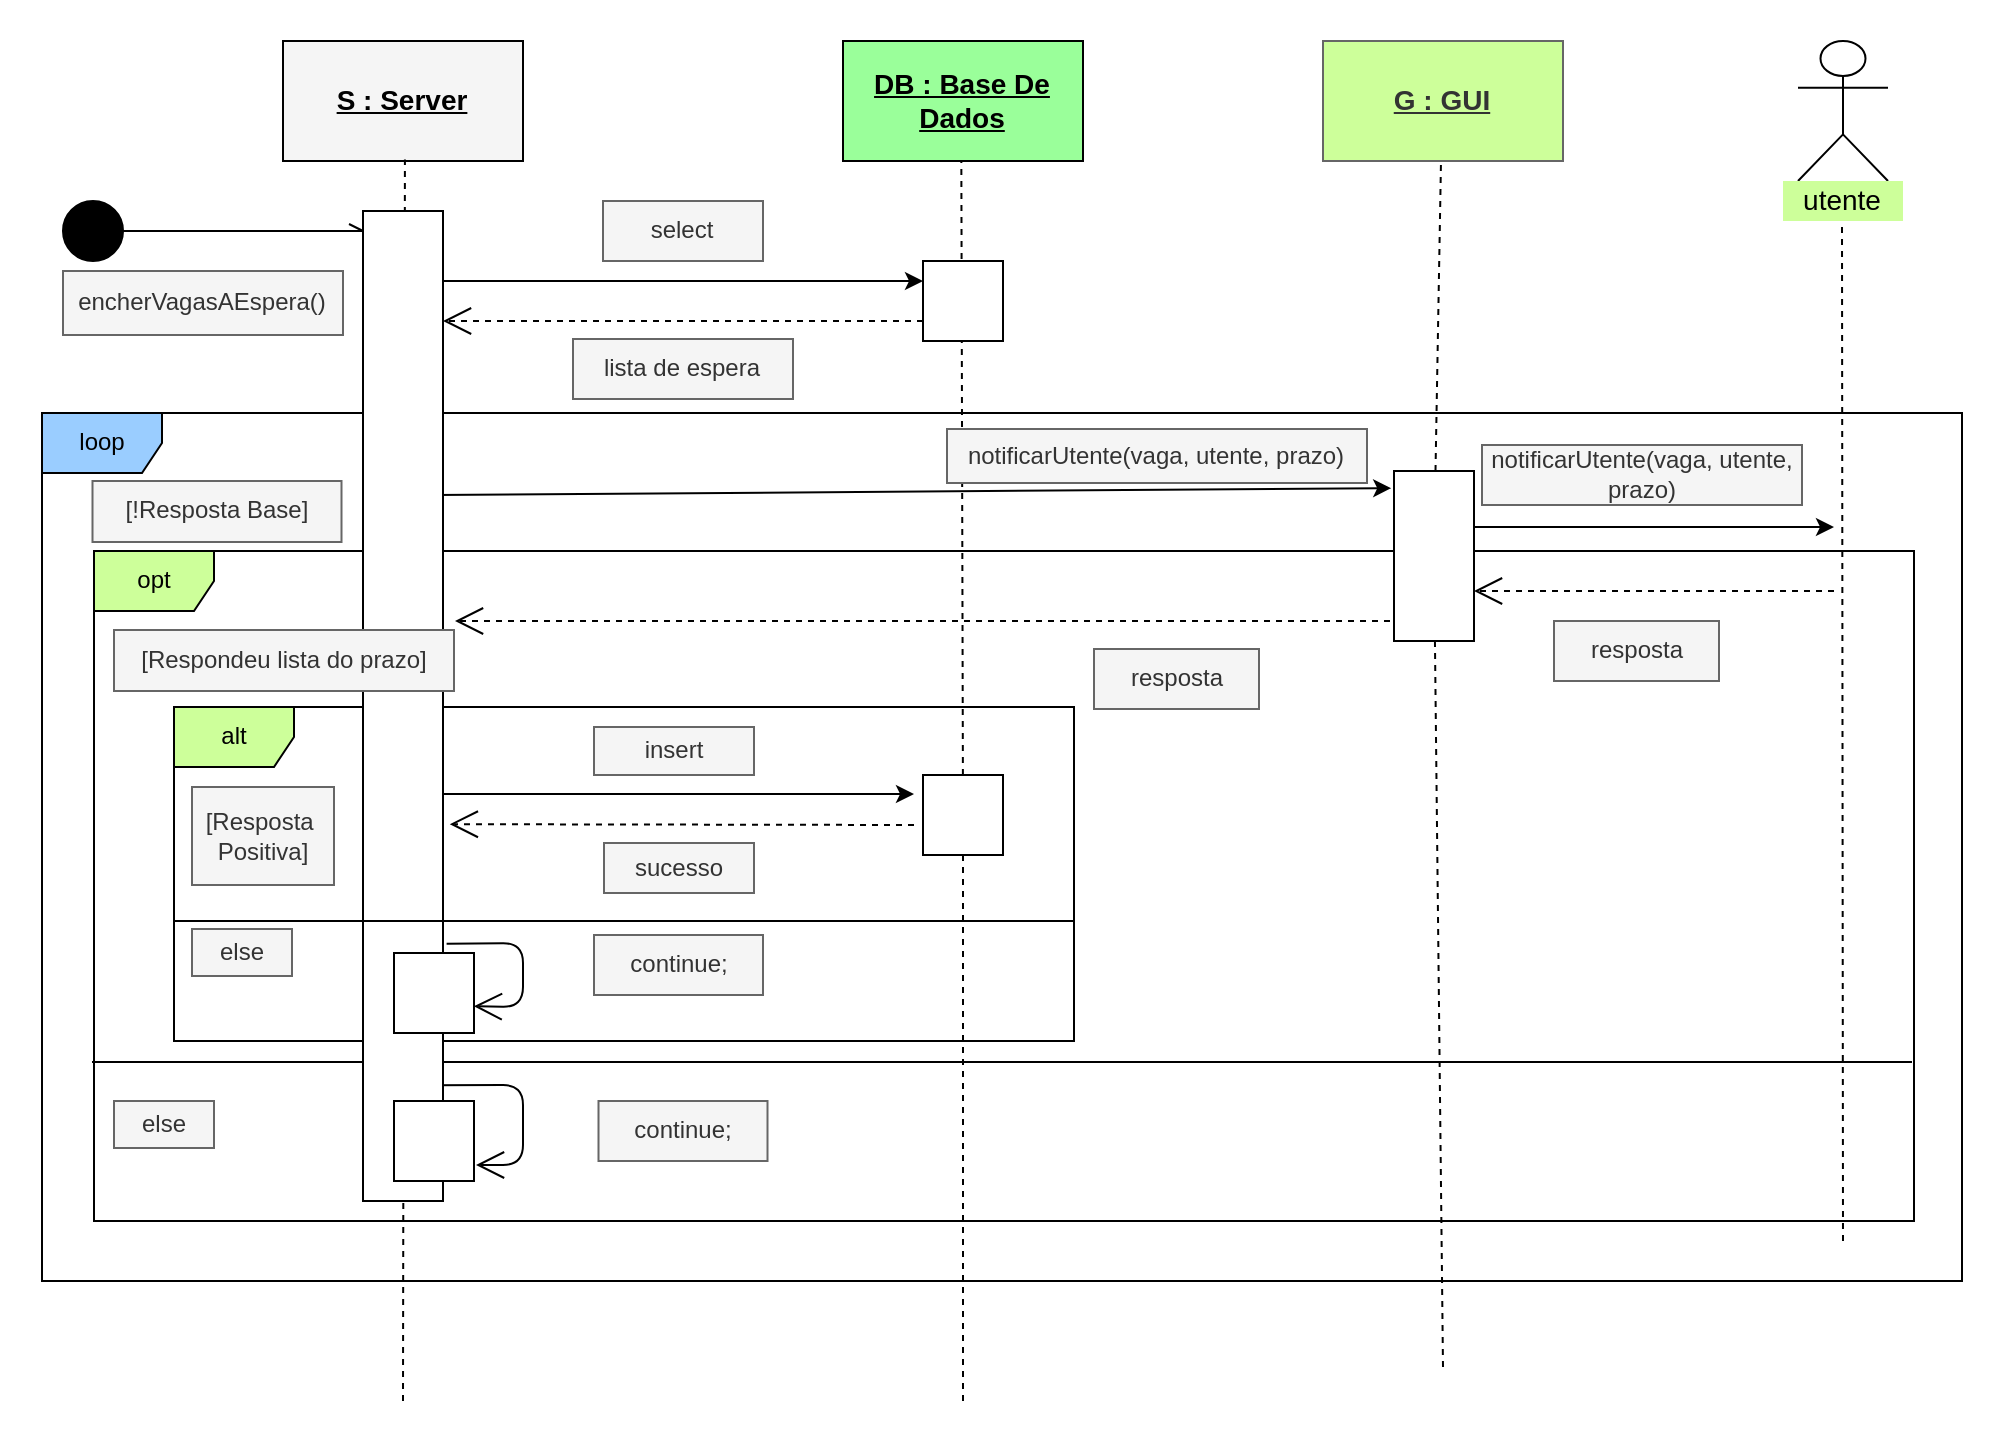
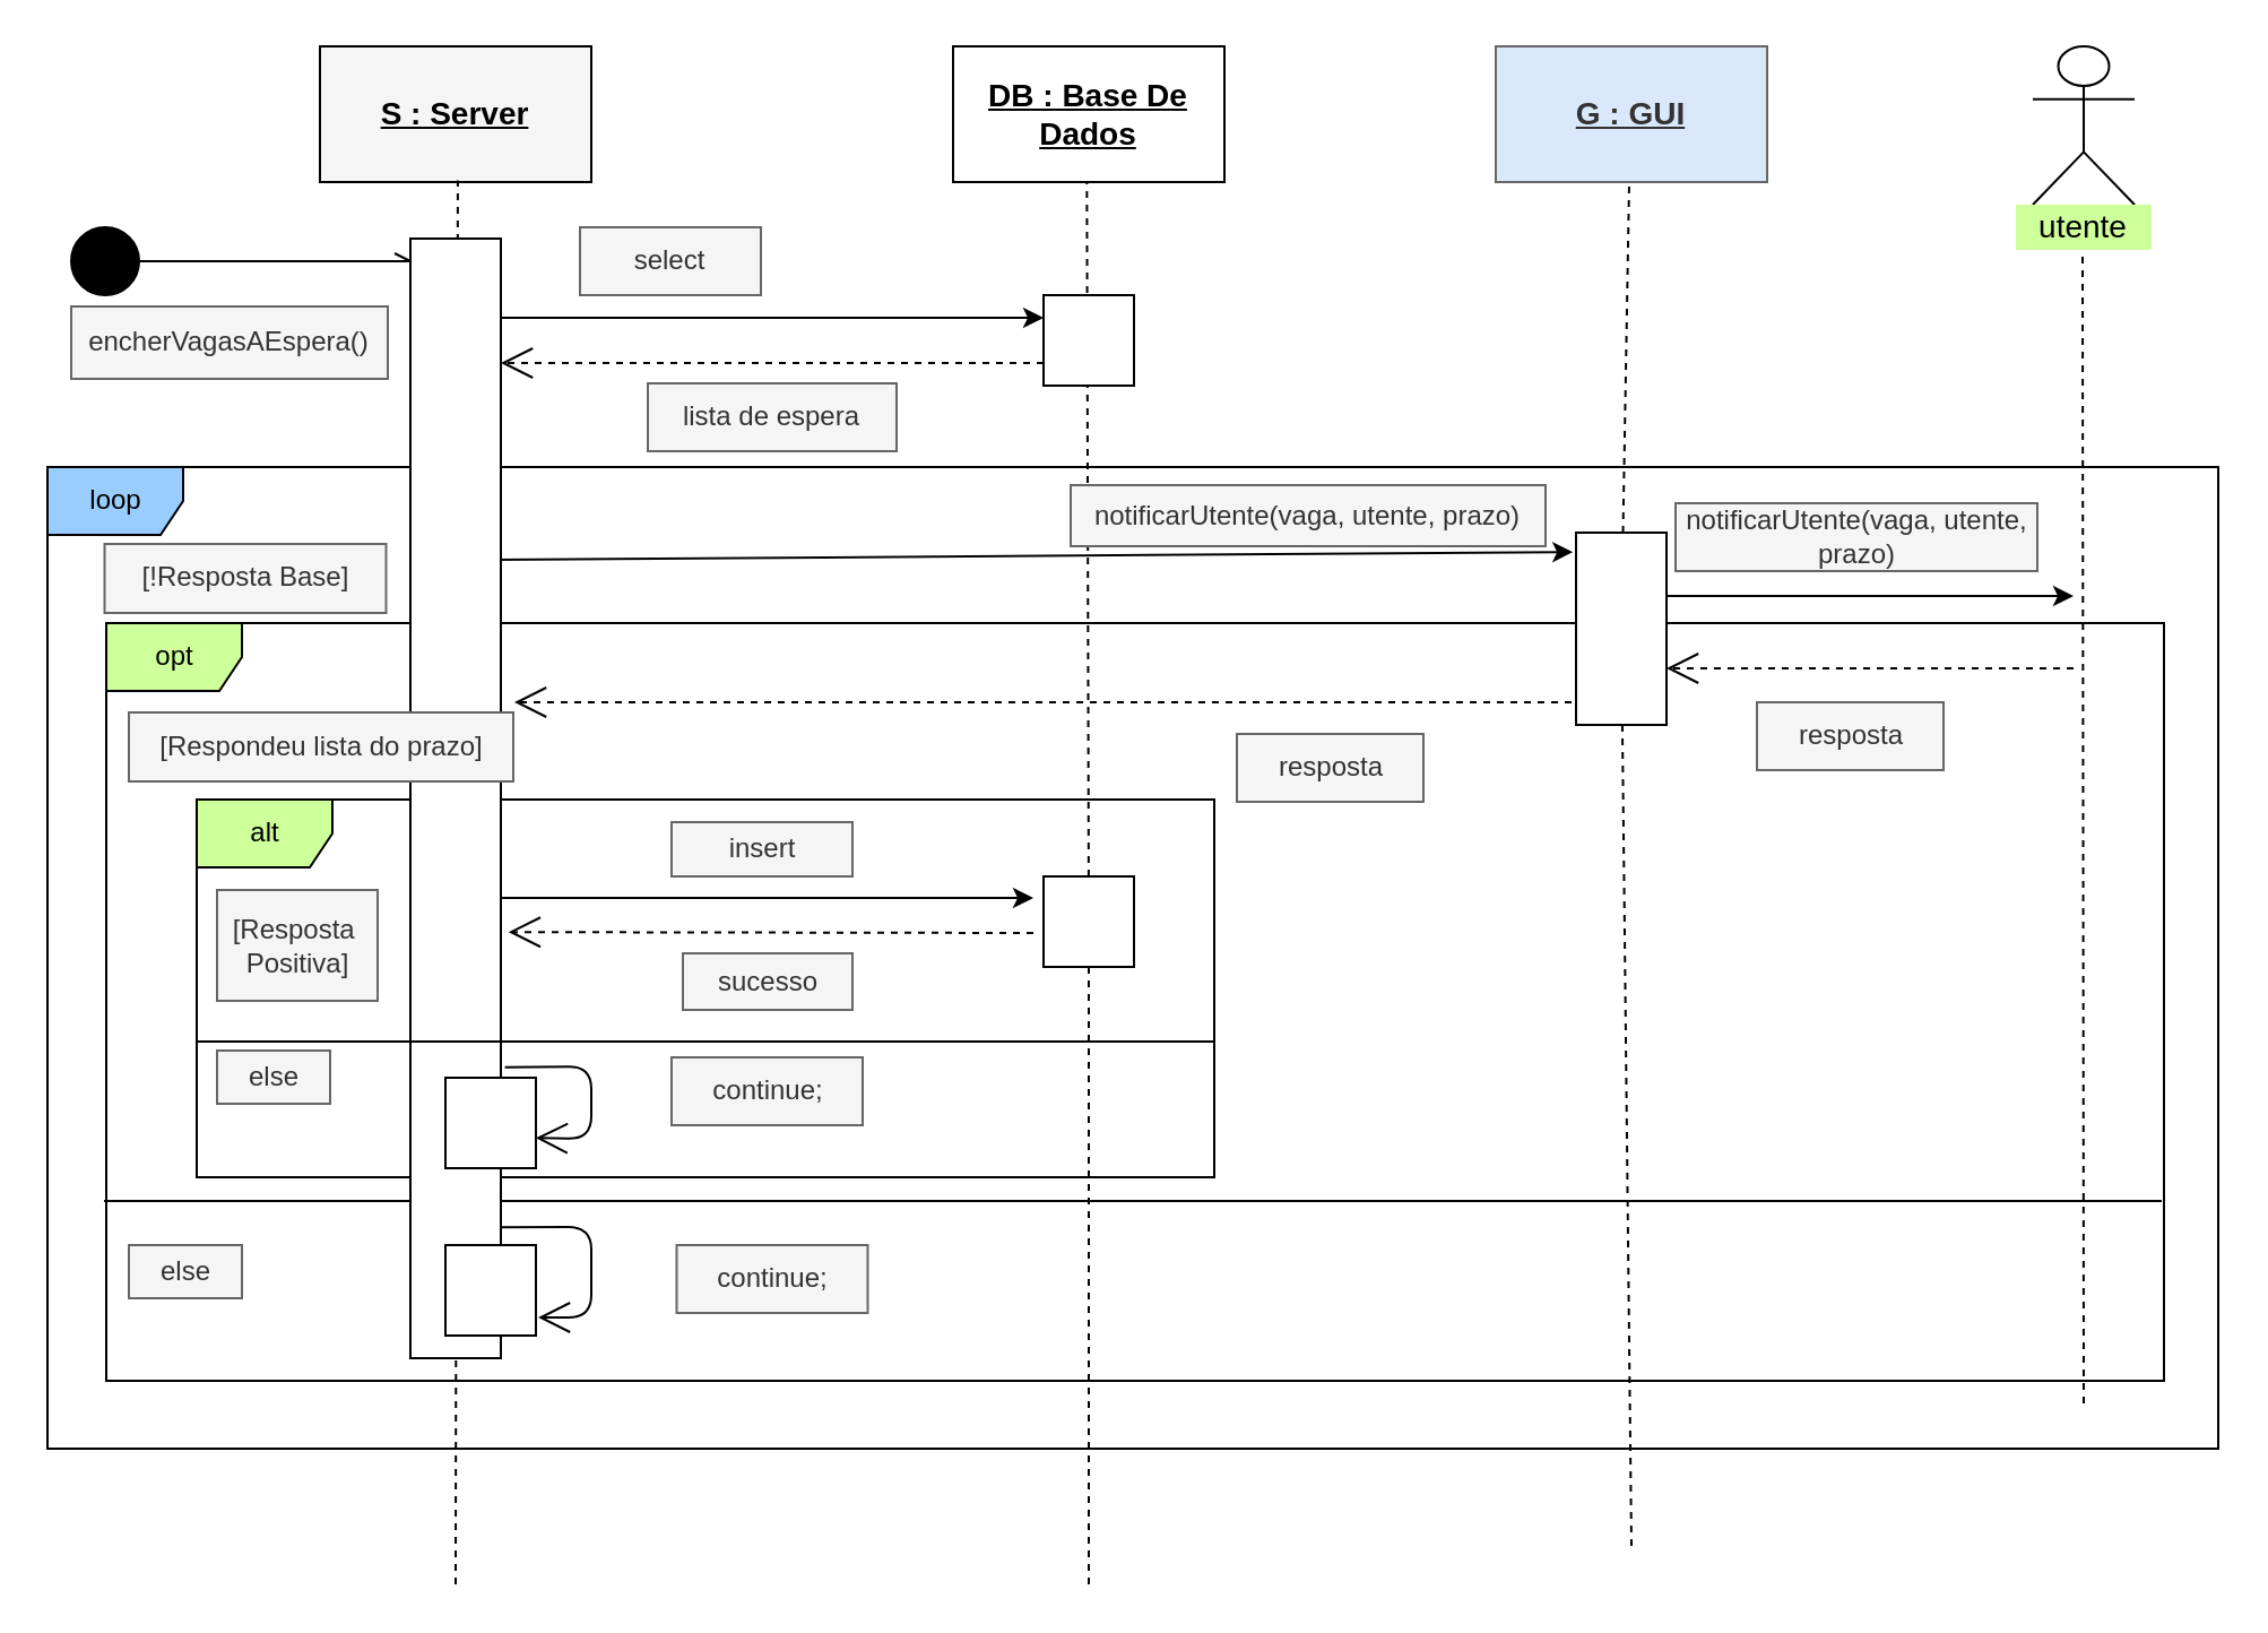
- <mxCell id="12" value="&lt;span style=&quot;font-size: 14px&quot;&gt;&lt;b&gt;&lt;u&gt;DB : Base De Dados&lt;/u&gt;&lt;/b&gt;&lt;/span&gt;" style="rounded=0;whiteSpace=wrap;html=1;fillColor=#9AFF9A;" parent="1" vertex="1"><mxGeometry x="421" y="20" width="120" height="60" as="geometry" /></mxCell>
+ <mxCell id="12" value="&lt;span style=&quot;font-size: 14px&quot;&gt;&lt;b&gt;&lt;u&gt;DB : Base De Dados&lt;/u&gt;&lt;/b&gt;&lt;/span&gt;" style="rounded=0;whiteSpace=wrap;html=1;fillColor=#ffffff;" parent="1" vertex="1"><mxGeometry x="421" y="20" width="120" height="60" as="geometry" /></mxCell>
- <mxCell id="7" value="&lt;font style=&quot;font-size: 14px&quot;&gt;&lt;u&gt;&lt;b&gt;G : GUI&lt;/b&gt;&lt;/u&gt;&lt;/font&gt;" style="rounded=0;whiteSpace=wrap;html=1;strokeColor=#666666;fontColor=#333333;fillColor=#CDFF9A;" parent="1" vertex="1"><mxGeometry x="661" y="20" width="120" height="60" as="geometry" /></mxCell>
+ <mxCell id="7" value="&lt;font style=&quot;font-size: 14px&quot;&gt;&lt;u&gt;&lt;b&gt;G : GUI&lt;/b&gt;&lt;/u&gt;&lt;/font&gt;" style="rounded=0;whiteSpace=wrap;html=1;strokeColor=#666666;fontColor=#333333;fillColor=#dae8fc;" parent="1" vertex="1"><mxGeometry x="661" y="20" width="120" height="60" as="geometry" /></mxCell>
- <mxCell id="19" value="select" style="text;html=1;strokeColor=#666666;align=center;verticalAlign=middle;whiteSpace=wrap;rounded=0;fillColor=#f5f5f5;fontColor=#333333;" parent="1" vertex="1"><mxGeometry x="301" y="100" width="80" height="30" as="geometry" /></mxCell>
+ <mxCell id="19" value="select" style="text;html=1;strokeColor=#666666;align=center;verticalAlign=middle;whiteSpace=wrap;rounded=0;fillColor=#f5f5f5;fontColor=#333333;" parent="1" vertex="1"><mxGeometry x="256" y="100" width="80" height="30" as="geometry" /></mxCell>
